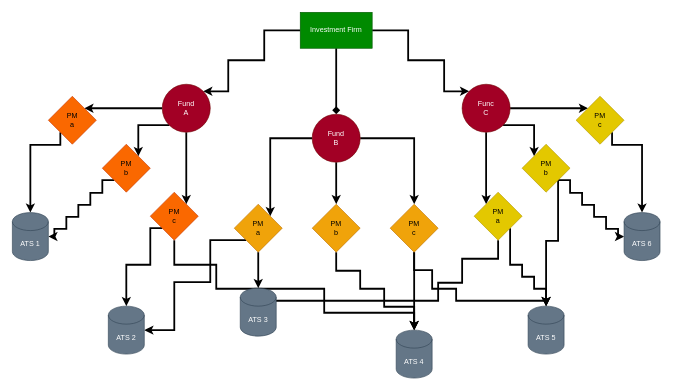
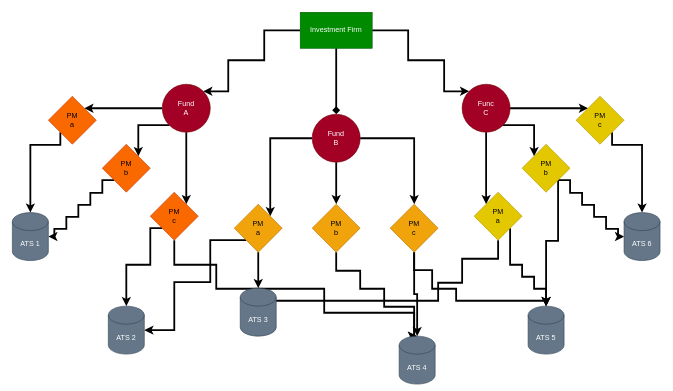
- <mxCell id="43" value="ATS 4" style="shape=cylinder3;whiteSpace=wrap;html=1;boundedLbl=1;backgroundOutline=1;size=15;fillColor=#647687;fontColor=#ffffff;strokeColor=#314354;" parent="1" vertex="1"><mxGeometry x="660" y="550" width="60" height="80" as="geometry" /></mxCell>
+ <mxCell id="43" value="ATS 4" style="shape=cylinder3;whiteSpace=wrap;html=1;boundedLbl=1;backgroundOutline=1;size=15;fillColor=#647687;fontColor=#ffffff;strokeColor=#314354;" parent="1" vertex="1"><mxGeometry x="665" y="560" width="60" height="80" as="geometry" /></mxCell>
